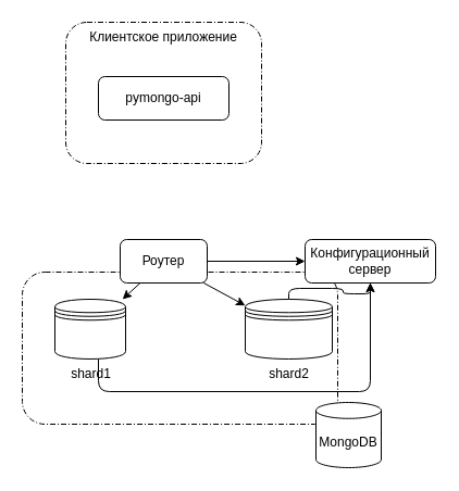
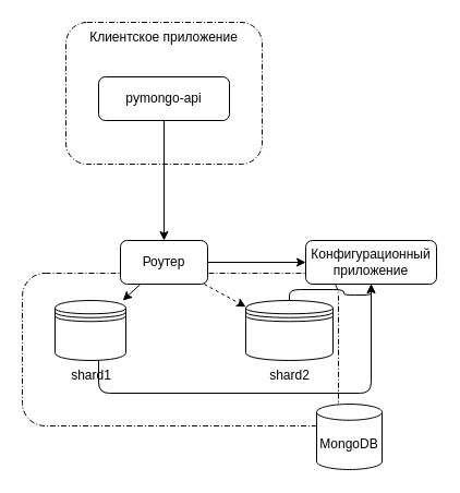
+ <mxCell id="4" style="edgeStyle=none;html=1;" parent="1" source="5" target="14" edge="1"><mxGeometry relative="1" as="geometry" /></mxCell>
- <mxCell id="6" value="Конфигурационный сервер" style="rounded=1;whiteSpace=wrap;html=1;" parent="1" vertex="1"><mxGeometry x="280" y="220" width="120" height="40" as="geometry" /></mxCell>
+ <mxCell id="6" value="Конфигурационный приложение" style="rounded=1;whiteSpace=wrap;html=1;" parent="1" vertex="1"><mxGeometry x="280" y="220" width="120" height="40" as="geometry" /></mxCell>
- <mxCell id="15" style="edgeStyle=none;html=1;" parent="1" source="14" target="11" edge="1"><mxGeometry relative="1" as="geometry" /></mxCell>
+ <mxCell id="15" style="edgeStyle=none;html=1;dashed=1;" parent="1" source="14" target="11" edge="1"><mxGeometry relative="1" as="geometry" /></mxCell>
